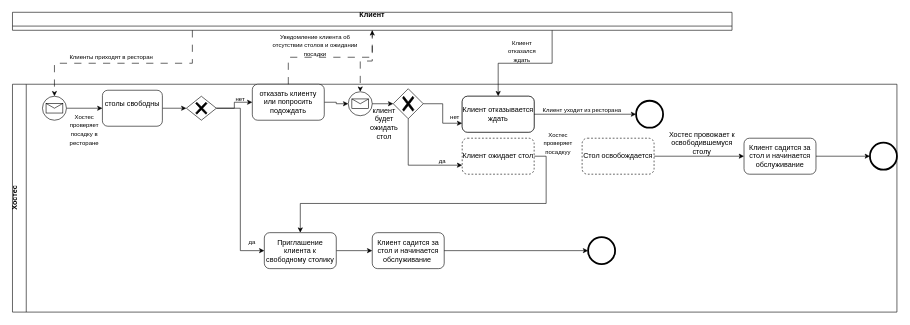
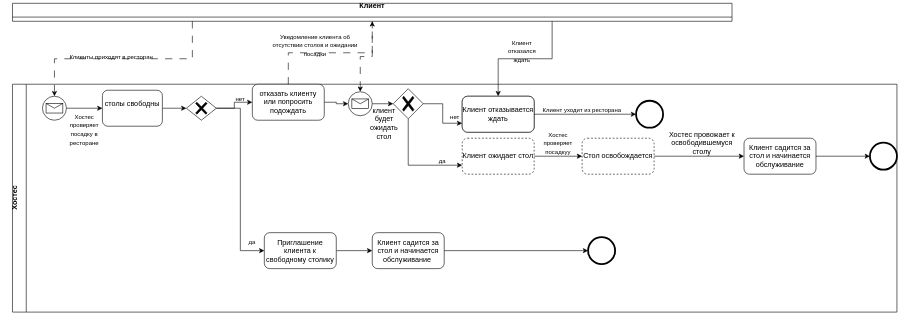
- <mxCell id="3" value="Клиент&lt;div&gt;&lt;br&gt;&lt;/div&gt;" style="swimlane;whiteSpace=wrap;html=1;" parent="1" vertex="1"><mxGeometry x="20" y="20" width="1200" height="30" as="geometry" /></mxCell>
+ <mxCell id="3" value="Клиент&lt;div&gt;&lt;br&gt;&lt;/div&gt;" style="swimlane;whiteSpace=wrap;html=1;" parent="1" vertex="1"><mxGeometry x="20" y="5" width="1200" height="30" as="geometry" /></mxCell>
- <mxCell id="27" style="edgeStyle=orthogonalEdgeStyle;rounded=0;orthogonalLoop=1;jettySize=auto;html=1;exitX=1;exitY=0.5;exitDx=0;exitDy=0;" parent="4" source="28" target="16" edge="1"><mxGeometry relative="1" as="geometry" /></mxCell>
+ <mxCell id="27" style="edgeStyle=orthogonalEdgeStyle;rounded=0;orthogonalLoop=1;jettySize=auto;html=1;exitX=1;exitY=0.5;exitDx=0;exitDy=0;entryX=0;entryY=0.5;entryDx=0;entryDy=0;" parent="4" source="28" target="31" edge="1"><mxGeometry relative="1" as="geometry" /></mxCell>
